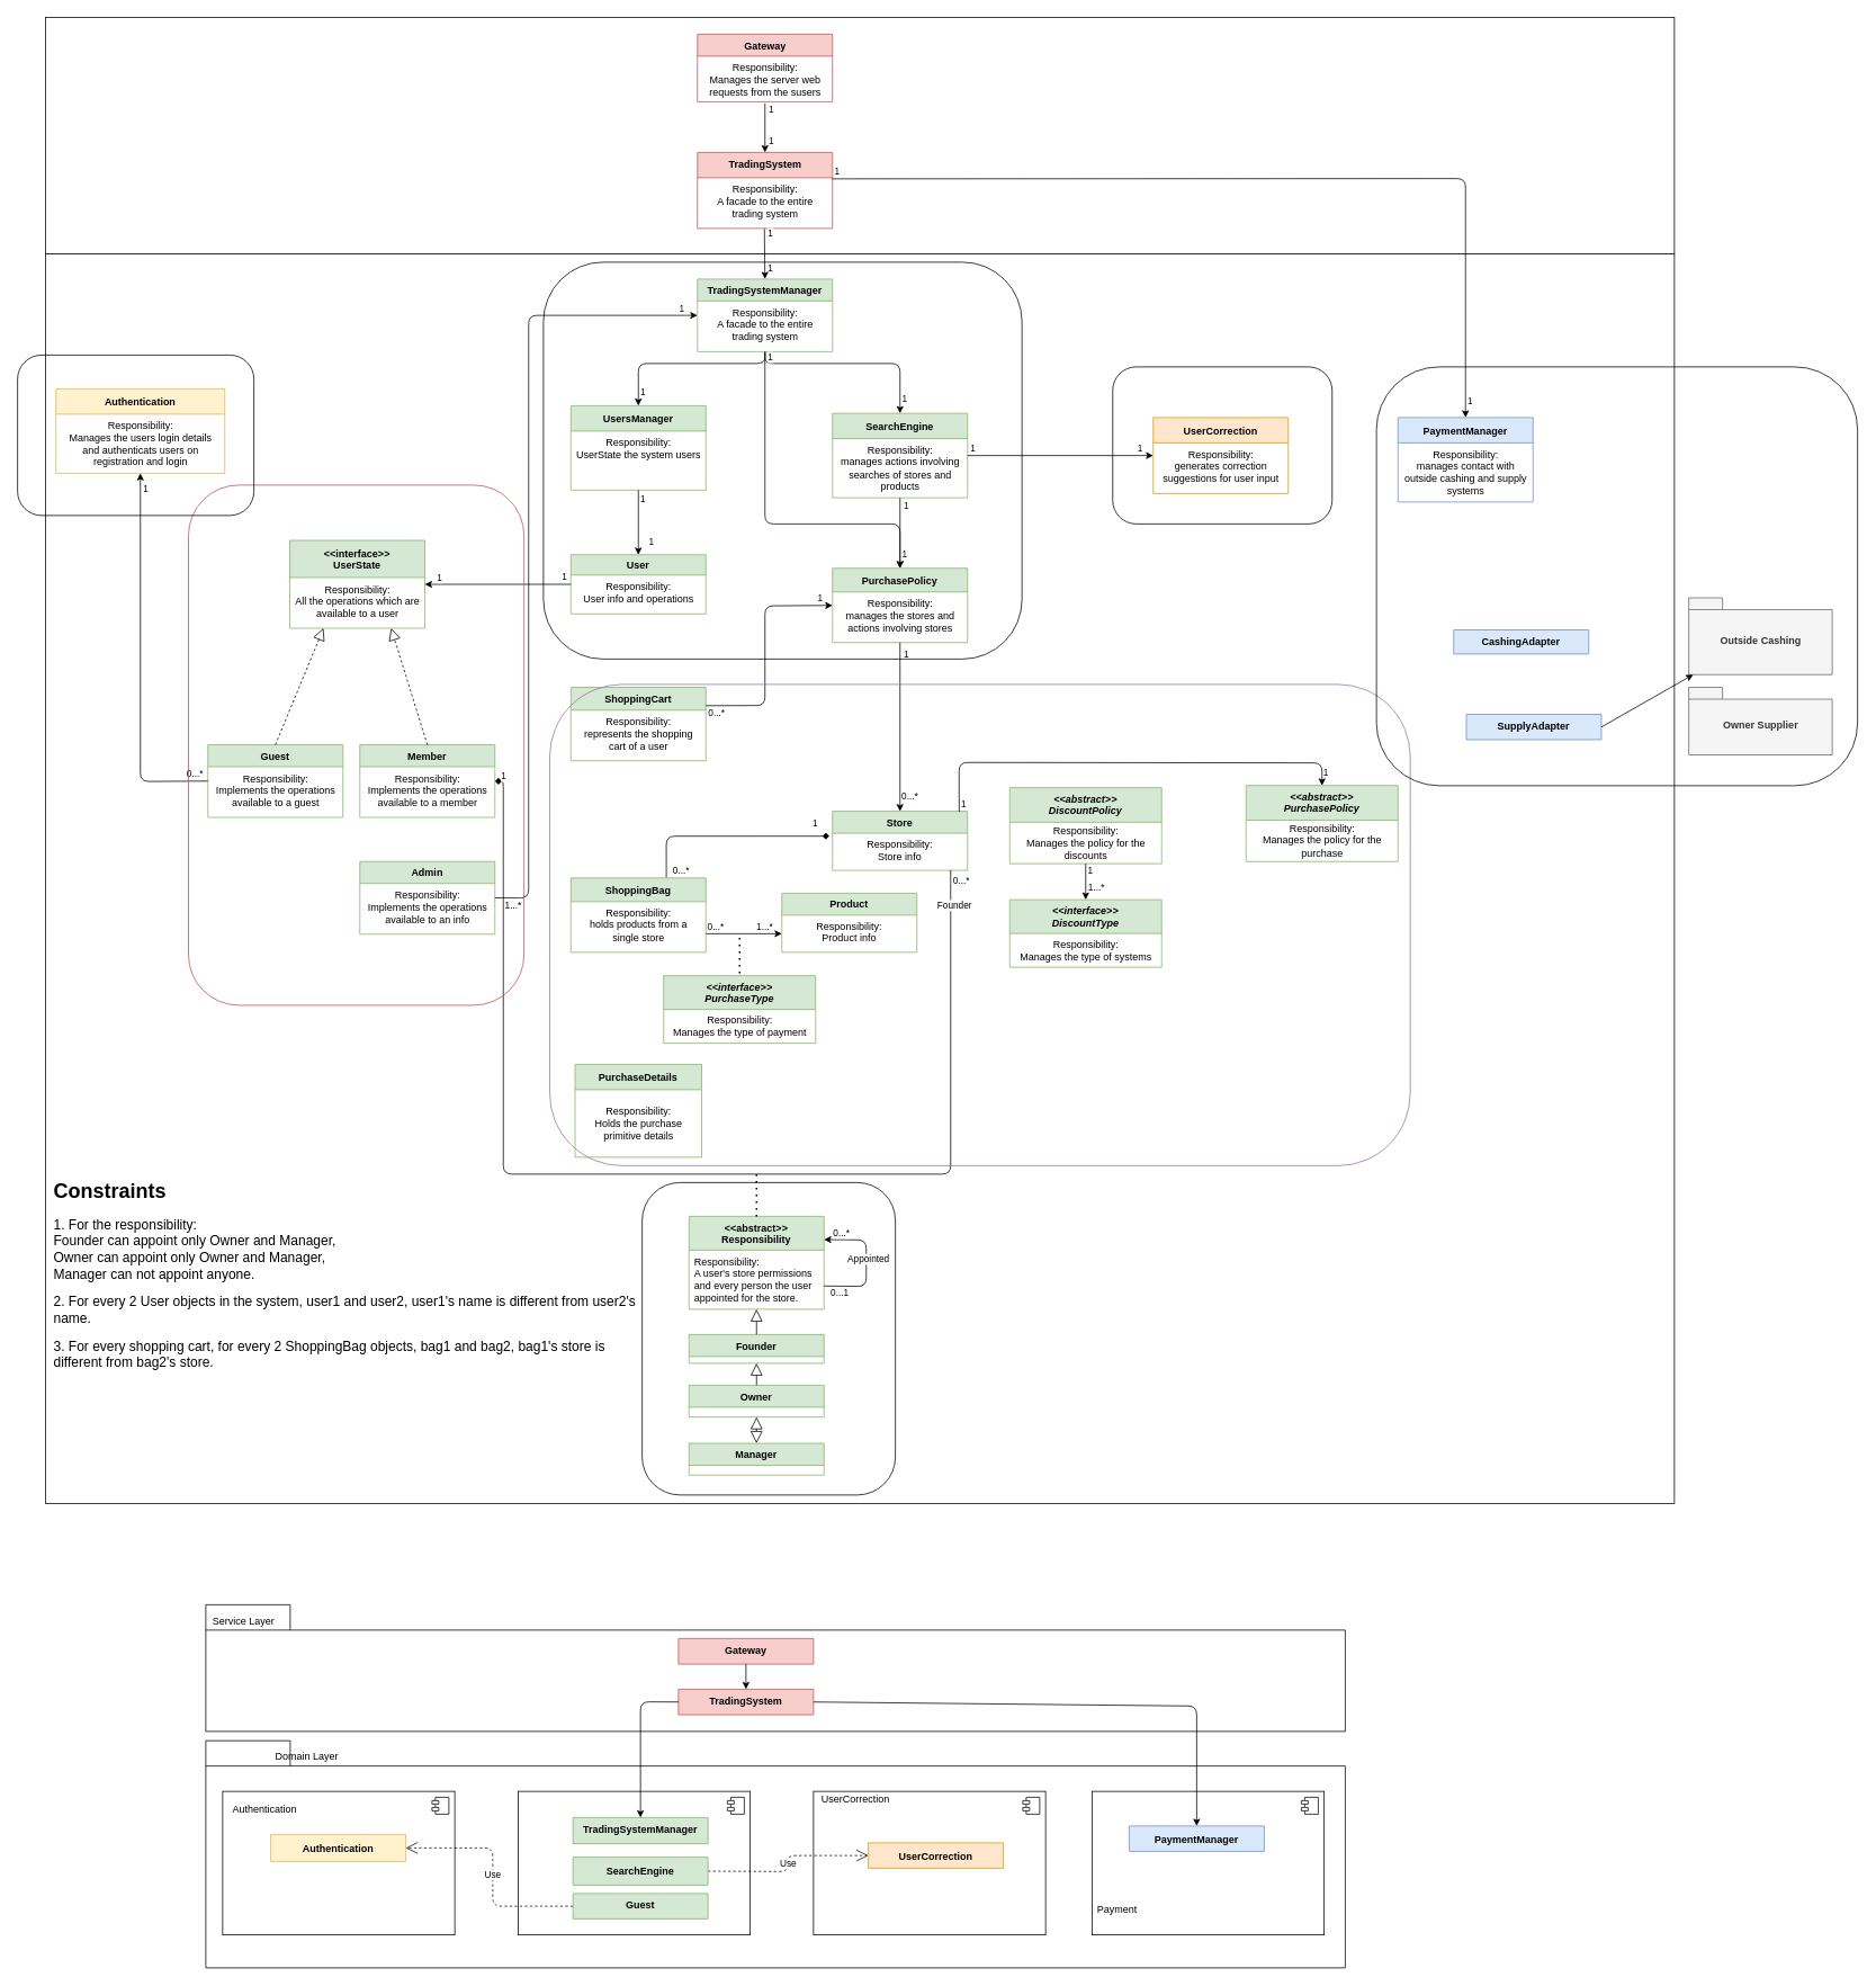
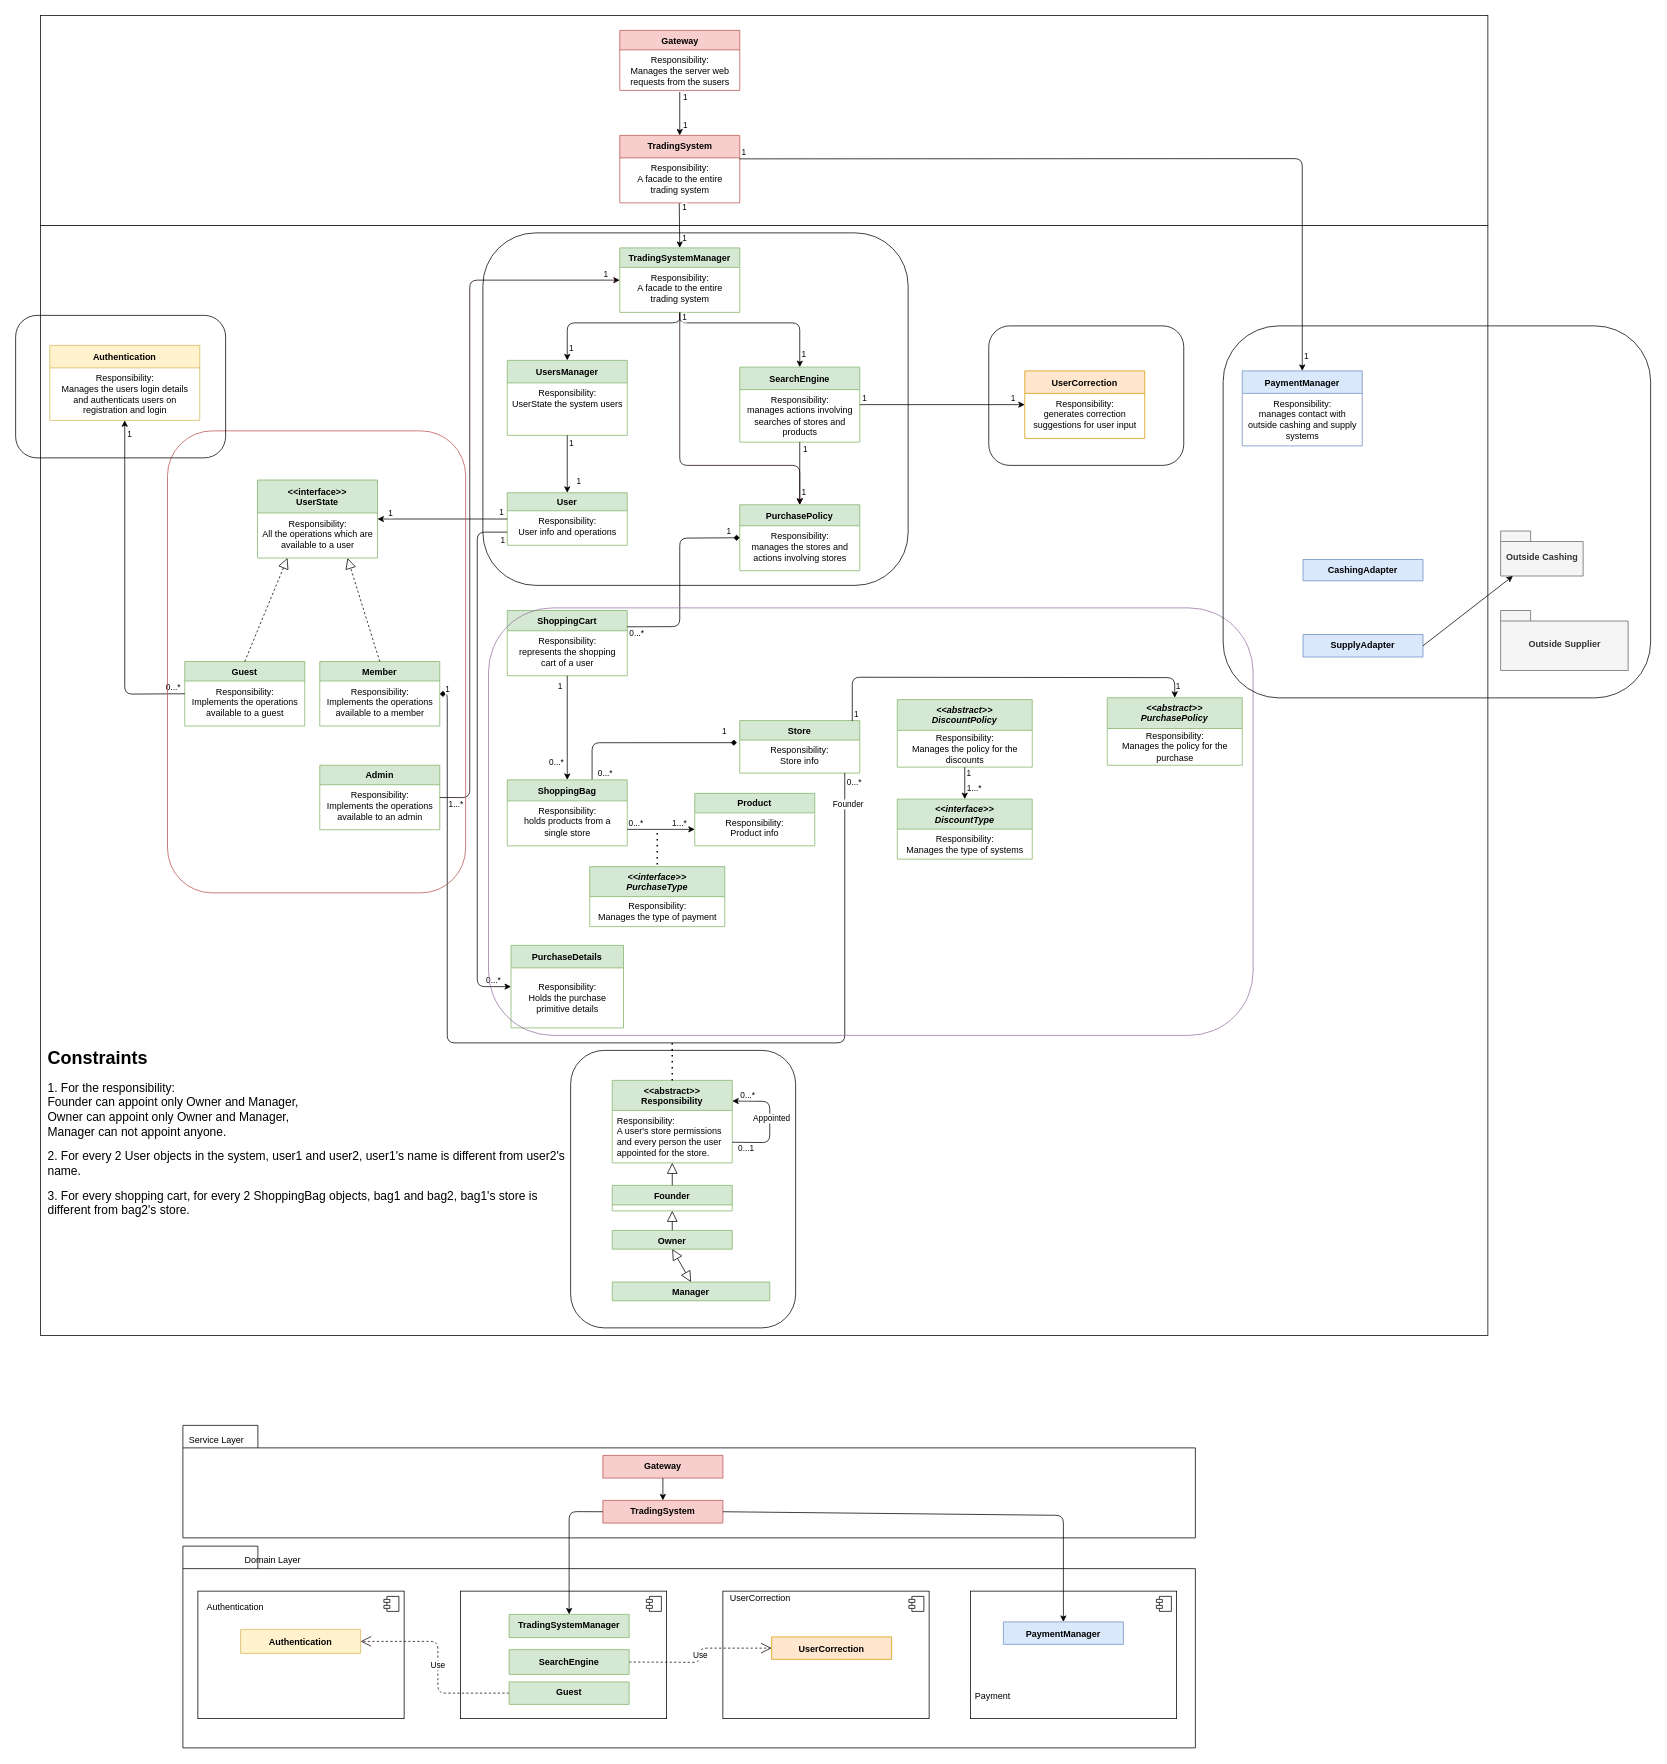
- <mxCell id="134" value="" style="endArrow=classic;html=1;exitX=1;exitY=0.25;exitDx=0;exitDy=0;entryX=0;entryY=0.5;entryDx=0;entryDy=0;" parent="1" source="24" target="66" edge="1"><mxGeometry width="50" height="50" relative="1" as="geometry"><mxPoint x="925.5" y="830" as="sourcePoint" /><mxPoint x="975.5" y="780" as="targetPoint" /><Array as="points"><mxPoint x="905.5" y="835" /><mxPoint x="905.5" y="717" /></Array></mxGeometry></mxCell>
+ <mxCell id="134" value="" style="endArrow=diamond;html=1;exitX=1;exitY=0.25;exitDx=0;exitDy=0;entryX=0;entryY=0.5;entryDx=0;entryDy=0;" parent="1" source="24" target="66" edge="1"><mxGeometry width="50" height="50" relative="1" as="geometry"><mxPoint x="925.5" y="830" as="sourcePoint" /><mxPoint x="975.5" y="780" as="targetPoint" /><Array as="points"><mxPoint x="905.5" y="835" /><mxPoint x="905.5" y="717" /></Array></mxGeometry></mxCell>
- <mxCell id="16" value="Outside Cashing" style="shape=folder;fontStyle=1;spacingTop=10;tabWidth=40;tabHeight=14;tabPosition=left;html=1;fillColor=#f5f5f5;strokeColor=#666666;fontColor=#333333;" parent="1" vertex="1"><mxGeometry x="2000" y="707.5" width="170" height="91" as="geometry" /></mxCell>
+ <mxCell id="16" value="Outside Cashing" style="shape=folder;fontStyle=1;spacingTop=10;tabWidth=40;tabHeight=14;tabPosition=left;html=1;fillColor=#f5f5f5;strokeColor=#666666;fontColor=#333333;" parent="1" vertex="1"><mxGeometry x="2000" y="707.5" width="110" height="60" as="geometry" /></mxCell>
- <mxCell id="14" value="CashingAdapter" style="swimlane;fontStyle=1;align=center;verticalAlign=top;childLayout=stackLayout;horizontal=1;startSize=110;horizontalStack=0;resizeParent=1;resizeParentMax=0;resizeLast=0;collapsible=1;marginBottom=0;fillColor=#dae8fc;strokeColor=#6c8ebf;" parent="1" vertex="1"><mxGeometry x="1721.5" y="745.5" width="160" height="28.5" as="geometry" /></mxCell>
+ <mxCell id="14" value="CashingAdapter" style="swimlane;fontStyle=1;align=center;verticalAlign=top;childLayout=stackLayout;horizontal=1;startSize=110;horizontalStack=0;resizeParent=1;resizeParentMax=0;resizeLast=0;collapsible=1;marginBottom=0;fillColor=#dae8fc;strokeColor=#6c8ebf;" parent="1" vertex="1"><mxGeometry x="1736.5" y="745.5" width="160" height="28.5" as="geometry" /></mxCell>
- <mxCell id="68" value="" style="endArrow=classic;html=1;entryX=0.5;entryY=0;entryDx=0;entryDy=0;exitX=0.5;exitY=1;exitDx=0;exitDy=0;" parent="1" source="66" target="28" edge="1"><mxGeometry width="50" height="50" relative="1" as="geometry"><mxPoint x="1065.5" y="782.5" as="sourcePoint" /><mxPoint x="905.5" y="542.5" as="targetPoint" /></mxGeometry></mxCell>
- <mxCell id="69" value="0...*" style="edgeLabel;html=1;align=center;verticalAlign=middle;resizable=0;points=[];" parent="68" vertex="1" connectable="0"><mxGeometry x="0.839" y="-1" relative="1" as="geometry"><mxPoint x="12" y="-3" as="offset" /></mxGeometry></mxCell>
- <mxCell id="70" value="1" style="edgeLabel;html=1;align=center;verticalAlign=middle;resizable=0;points=[];" parent="68" vertex="1" connectable="0"><mxGeometry x="-0.818" y="1" relative="1" as="geometry"><mxPoint x="6" y="-5" as="offset" /></mxGeometry></mxCell>
- <mxCell id="17" value="Owner Supplier" style="shape=folder;fontStyle=1;spacingTop=10;tabWidth=40;tabHeight=14;tabPosition=left;html=1;fillColor=#f5f5f5;strokeColor=#666666;fontColor=#333333;" parent="1" vertex="1"><mxGeometry x="2000" y="813.5" width="170" height="80" as="geometry" /></mxCell>
+ <mxCell id="17" value="Outside Supplier" style="shape=folder;fontStyle=1;spacingTop=10;tabWidth=40;tabHeight=14;tabPosition=left;html=1;fillColor=#f5f5f5;strokeColor=#666666;fontColor=#333333;" parent="1" vertex="1"><mxGeometry x="2000" y="813.5" width="170" height="80" as="geometry" /></mxCell>
+ <mxCell id="40" value="" style="endArrow=classic;html=1;exitX=0.5;exitY=1;exitDx=0;exitDy=0;" parent="1" source="24" target="22" edge="1"><mxGeometry width="50" height="50" relative="1" as="geometry"><mxPoint x="1265.5" y="922.5" as="sourcePoint" /><mxPoint x="1315.5" y="872.5" as="targetPoint" /></mxGeometry></mxCell>
+ <mxCell id="41" value="0...*" style="edgeLabel;html=1;align=center;verticalAlign=middle;resizable=0;points=[];" parent="40" vertex="1" connectable="0"><mxGeometry x="0.542" y="-1" relative="1" as="geometry"><mxPoint x="-14" y="8.36" as="offset" /></mxGeometry></mxCell>
+ <mxCell id="42" value="1" style="edgeLabel;html=1;align=center;verticalAlign=middle;resizable=0;points=[];" parent="40" vertex="1" connectable="0"><mxGeometry x="-0.816" y="-1" relative="1" as="geometry"><mxPoint x="-9" as="offset" /></mxGeometry></mxCell>
+ <mxCell id="85" value="1" style="endArrow=classic;html=1;endSize=6;startArrow=none;startSize=14;startFill=0;edgeStyle=orthogonalEdgeStyle;align=left;verticalAlign=bottom;entryX=0;entryY=0.5;entryDx=0;entryDy=0;endFill=1;exitX=0;exitY=0.75;exitDx=0;exitDy=0;" parent="1" source="26" target="83" edge="1"><mxGeometry x="-0.969" y="20" relative="1" as="geometry"><mxPoint x="675.5" y="729" as="sourcePoint" /><mxPoint x="1175.5" y="880" as="targetPoint" /><Array as="points"><mxPoint x="635.5" y="709" /><mxPoint x="635.5" y="1315" /></Array><mxPoint as="offset" /></mxGeometry></mxCell>
+ <mxCell id="86" value="0...*" style="edgeLabel;html=1;align=center;verticalAlign=middle;resizable=0;points=[];" parent="85" vertex="1" connectable="0"><mxGeometry x="0.957" y="1" relative="1" as="geometry"><mxPoint x="-9" y="-8" as="offset" /></mxGeometry></mxCell>
- <mxCell id="98" value="Responsibility:&#10;Implements the operations available to an info" style="text;strokeColor=none;fillColor=none;align=center;verticalAlign=top;spacingLeft=4;spacingRight=4;overflow=hidden;rotatable=0;points=[[0,0.5],[1,0.5]];portConstraint=eastwest;whiteSpace=wrap;" parent="97" vertex="1"><mxGeometry y="26" width="160" height="60" as="geometry" /></mxCell>
+ <mxCell id="98" value="Responsibility:&#10;Implements the operations available to an admin" style="text;strokeColor=none;fillColor=none;align=center;verticalAlign=top;spacingLeft=4;spacingRight=4;overflow=hidden;rotatable=0;points=[[0,0.5],[1,0.5]];portConstraint=eastwest;whiteSpace=wrap;" parent="97" vertex="1"><mxGeometry y="26" width="160" height="60" as="geometry" /></mxCell>
- <mxCell id="100" value="Owner" style="swimlane;fontStyle=1;align=center;verticalAlign=top;childLayout=stackLayout;horizontal=1;startSize=26;horizontalStack=0;resizeParent=1;resizeParentMax=0;resizeLast=0;collapsible=1;marginBottom=0;fillColor=#d5e8d4;strokeColor=#82b366;" parent="1" vertex="1"><mxGeometry x="815.5" y="1640" width="160" height="37.67" as="geometry" /></mxCell>
+ <mxCell id="100" value="Owner" style="swimlane;fontStyle=1;align=center;verticalAlign=top;childLayout=stackLayout;horizontal=1;startSize=26;horizontalStack=0;resizeParent=1;resizeParentMax=0;resizeLast=0;collapsible=1;marginBottom=0;fillColor=#d5e8d4;strokeColor=#82b366;" parent="1" vertex="1"><mxGeometry x="815.5" y="1640" width="160" height="25" as="geometry" /></mxCell>
- <mxCell id="99" value="Manager" style="swimlane;fontStyle=1;align=center;verticalAlign=top;childLayout=stackLayout;horizontal=1;startSize=26;horizontalStack=0;resizeParent=1;resizeParentMax=0;resizeLast=0;collapsible=1;marginBottom=0;fillColor=#d5e8d4;strokeColor=#82b366;" parent="1" vertex="1"><mxGeometry x="815.5" y="1708.84" width="160" height="37.67" as="geometry" /></mxCell>
+ <mxCell id="99" value="Manager" style="swimlane;fontStyle=1;align=center;verticalAlign=top;childLayout=stackLayout;horizontal=1;startSize=26;horizontalStack=0;resizeParent=1;resizeParentMax=0;resizeLast=0;collapsible=1;marginBottom=0;fillColor=#d5e8d4;strokeColor=#82b366;" parent="1" vertex="1"><mxGeometry x="815.5" y="1708.84" width="210" height="25" as="geometry" /></mxCell>
